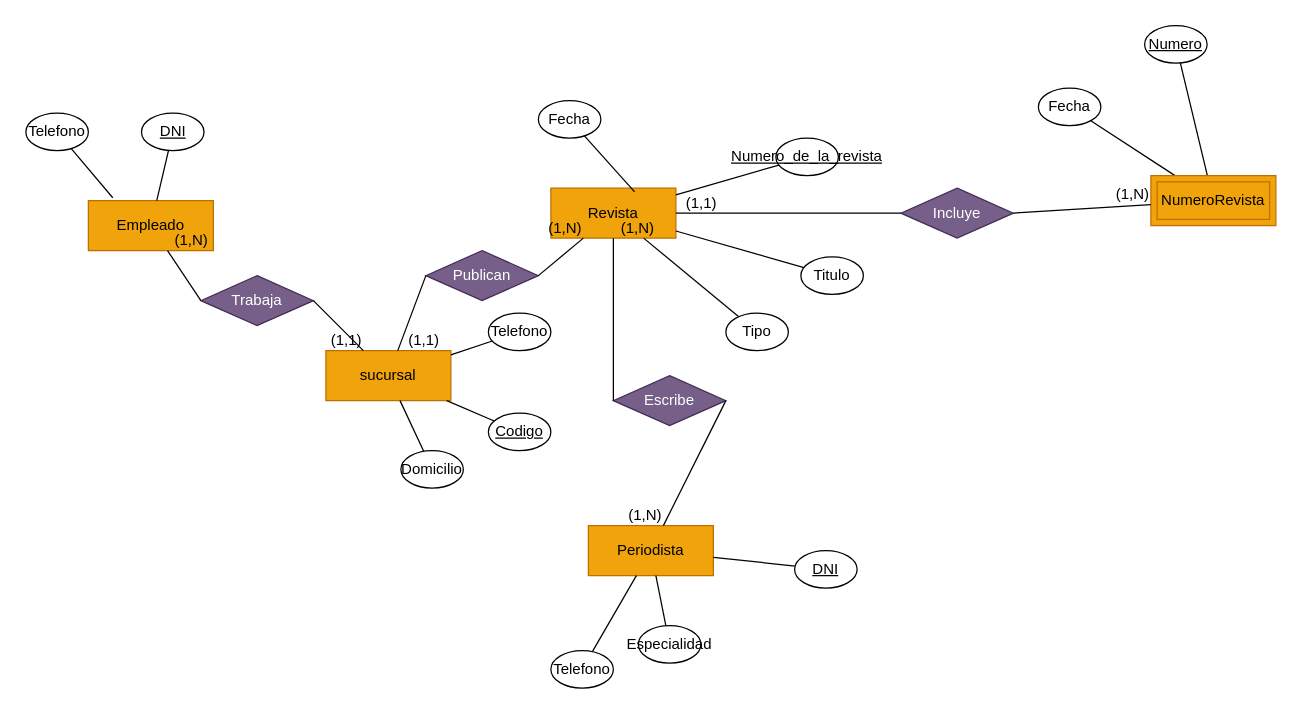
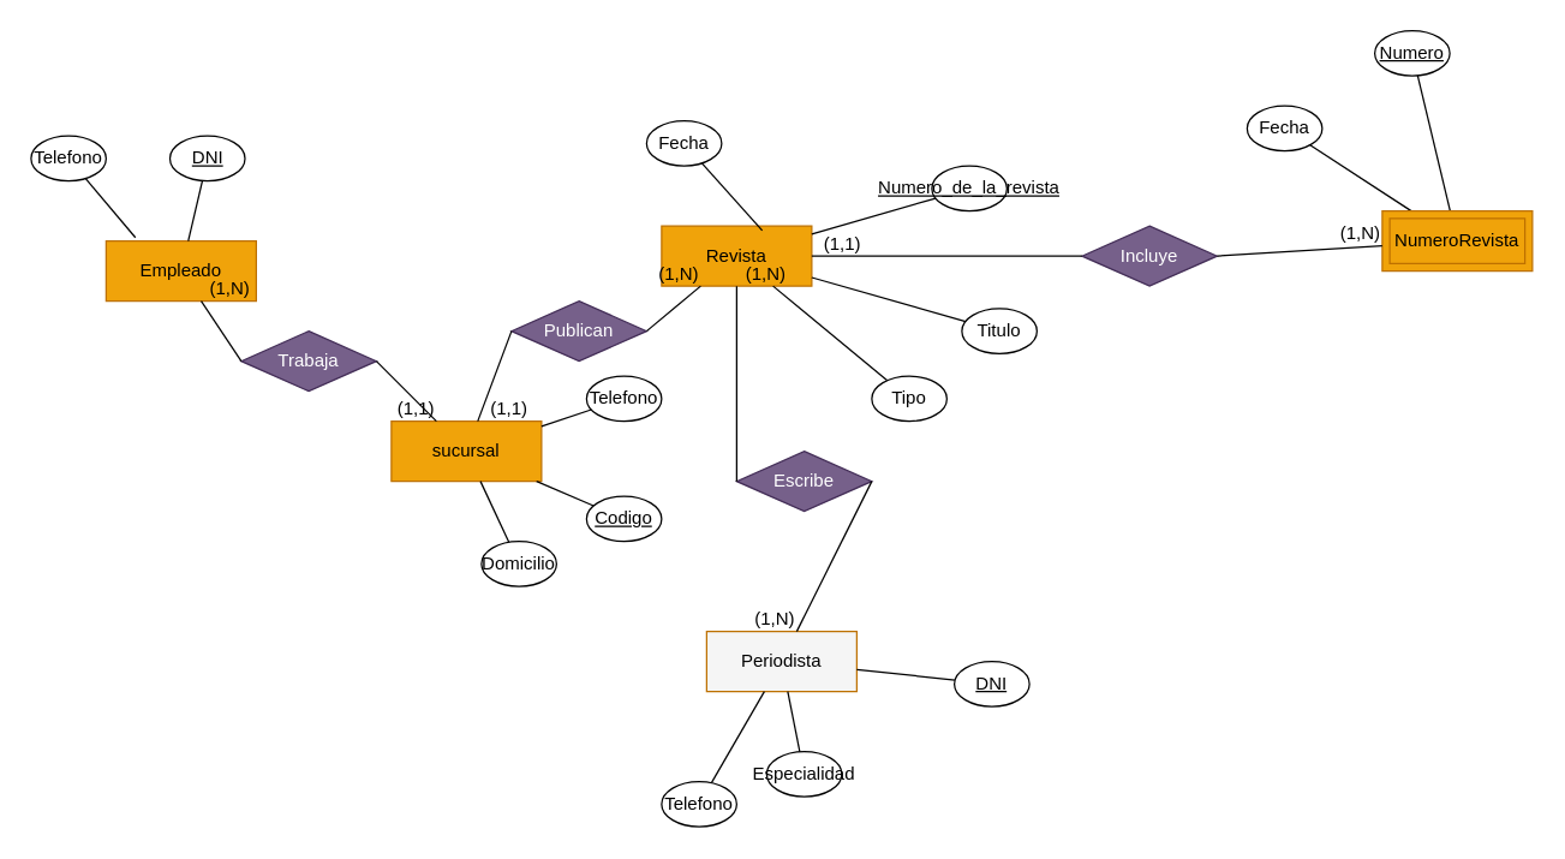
- <mxCell id="4" value="Periodista" style="whiteSpace=wrap;html=1;align=center;fillColor=#f0a30a;strokeColor=#BD7000;fontColor=#000000;" parent="1" vertex="1"><mxGeometry x="470" y="420" width="100" height="40" as="geometry" /></mxCell>
+ <mxCell id="4" value="Periodista" style="whiteSpace=wrap;html=1;align=center;fillColor=#f5f5f5;strokeColor=#BD7000;fontColor=#000000;" parent="1" vertex="1"><mxGeometry x="470" y="420" width="100" height="40" as="geometry" /></mxCell>
